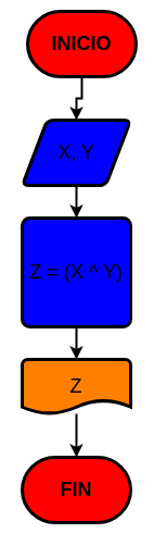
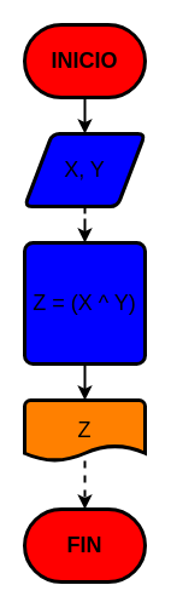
- <mxCell id="7" value="INICIO" style="strokeWidth=3;html=1;shape=mxgraph.flowchart.terminator;whiteSpace=wrap;fontSize=18;fillColor=#FF0000;fontStyle=1;fontColor=#000000;strokeColor=#000000;" parent="1" vertex="1"><mxGeometry x="25" y="10" width="100" height="60" as="geometry" /></mxCell>
+ <mxCell id="7" value="INICIO" style="strokeWidth=3;html=1;shape=mxgraph.flowchart.terminator;whiteSpace=wrap;fontSize=18;fillColor=#FF0000;fontStyle=1;fontColor=#000000;strokeColor=#000000;" parent="1" vertex="1"><mxGeometry x="20" y="20" width="100" height="60" as="geometry" /></mxCell>
- <mxCell id="2" value="" style="edgeStyle=orthogonalEdgeStyle;rounded=0;orthogonalLoop=1;jettySize=auto;html=1;fontSize=18;strokeWidth=2;strokeColor=#000000;" parent="1" source="3" target="5" edge="1"><mxGeometry relative="1" as="geometry" /></mxCell>
+ <mxCell id="2" value="" style="edgeStyle=orthogonalEdgeStyle;rounded=0;orthogonalLoop=1;jettySize=auto;html=1;fontSize=18;strokeWidth=2;strokeColor=#000000;dashed=1;" parent="1" source="3" target="5" edge="1"><mxGeometry relative="1" as="geometry" /></mxCell>
- <mxCell id="9" value="" style="edgeStyle=orthogonalEdgeStyle;rounded=0;orthogonalLoop=1;jettySize=auto;html=1;fontSize=18;strokeWidth=2;strokeColor=#000000;" parent="1" source="10" target="8" edge="1"><mxGeometry relative="1" as="geometry" /></mxCell>
+ <mxCell id="9" value="" style="edgeStyle=orthogonalEdgeStyle;rounded=0;orthogonalLoop=1;jettySize=auto;html=1;fontSize=18;strokeWidth=2;strokeColor=#000000;dashed=1;" parent="1" source="10" target="8" edge="1"><mxGeometry relative="1" as="geometry" /></mxCell>
